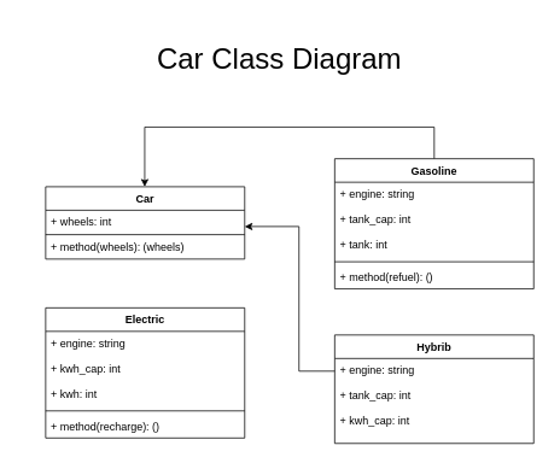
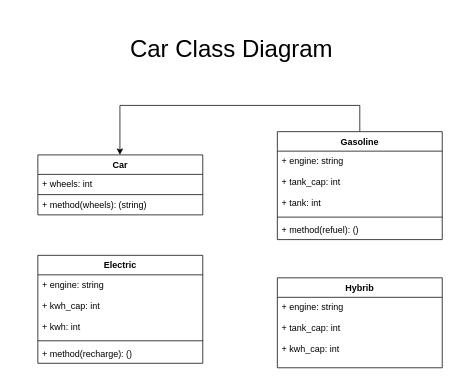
- <mxCell id="5" value="+ method(wheels): (wheels)&#10;" style="text;strokeColor=none;fillColor=none;align=left;verticalAlign=top;spacingLeft=4;spacingRight=4;overflow=hidden;rotatable=0;points=[[0,0.5],[1,0.5]];portConstraint=eastwest;" parent="2" vertex="1"><mxGeometry y="54" width="220" height="26" as="geometry" /></mxCell>
+ <mxCell id="5" value="+ method(wheels): (string)&#10;" style="text;strokeColor=none;fillColor=none;align=left;verticalAlign=top;spacingLeft=4;spacingRight=4;overflow=hidden;rotatable=0;points=[[0,0.5],[1,0.5]];portConstraint=eastwest;" parent="2" vertex="1"><mxGeometry y="54" width="220" height="26" as="geometry" /></mxCell>
- <mxCell id="15" style="edgeStyle=orthogonalEdgeStyle;rounded=0;orthogonalLoop=1;jettySize=auto;html=1;" parent="1" source="16" target="2" edge="1"><mxGeometry relative="1" as="geometry"><Array as="points"><mxPoint x="330" y="410" /><mxPoint x="330" y="250" /></Array></mxGeometry></mxCell>
